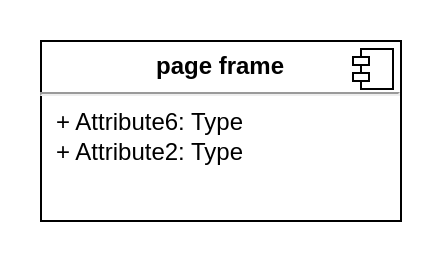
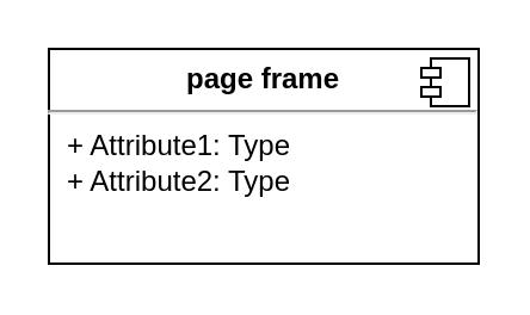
- <mxCell id="2" value="&lt;p style=&quot;margin: 0px ; margin-top: 6px ; text-align: center&quot;&gt;&lt;b&gt;page frame&lt;/b&gt;&lt;/p&gt;&lt;hr&gt;&lt;p style=&quot;margin: 0px ; margin-left: 8px&quot;&gt;+ Attribute6: Type&lt;br&gt;+ Attribute2: Type&lt;/p&gt;" style="align=left;overflow=fill;html=1;dropTarget=0;" vertex="1" parent="1"><mxGeometry x="20" y="20" width="180" height="90" as="geometry" /></mxCell>
+ <mxCell id="2" value="&lt;p style=&quot;margin: 0px ; margin-top: 6px ; text-align: center&quot;&gt;&lt;b&gt;page frame&lt;/b&gt;&lt;/p&gt;&lt;hr&gt;&lt;p style=&quot;margin: 0px ; margin-left: 8px&quot;&gt;+ Attribute1: Type&lt;br&gt;+ Attribute2: Type&lt;/p&gt;" style="align=left;overflow=fill;html=1;dropTarget=0;" vertex="1" parent="1"><mxGeometry x="20" y="20" width="180" height="90" as="geometry" /></mxCell>
